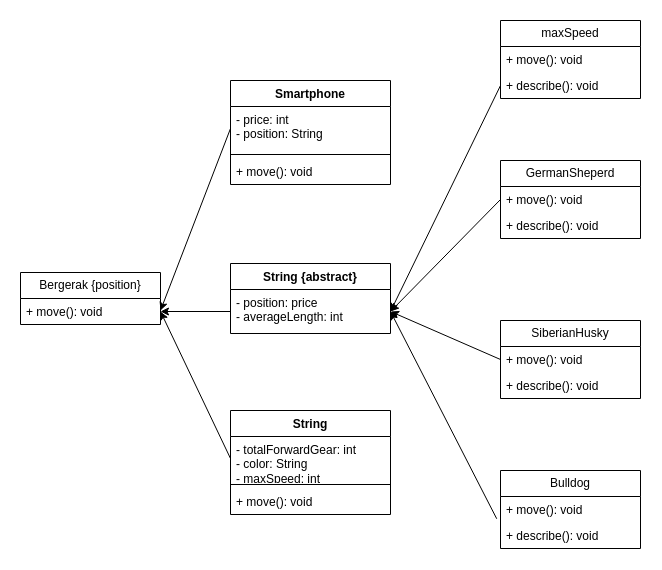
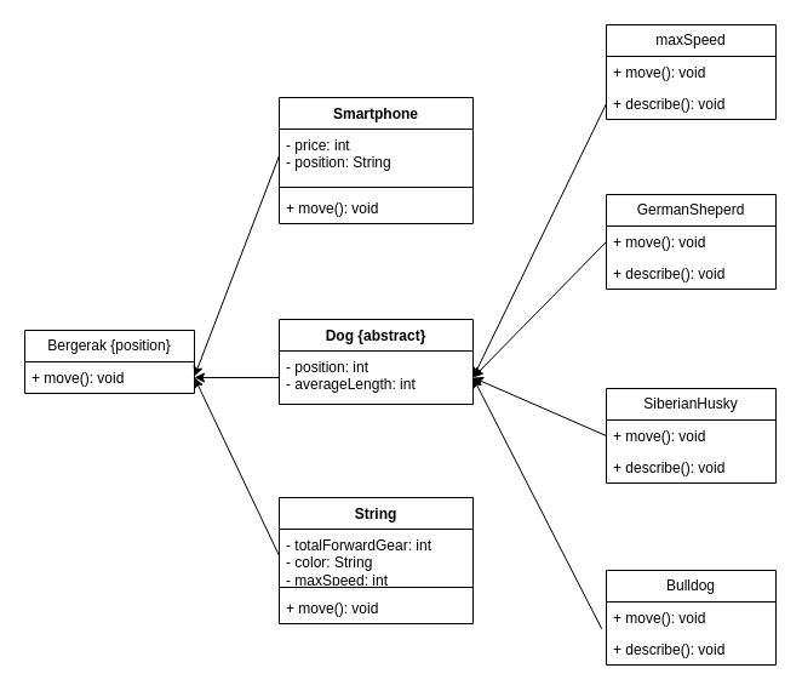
- <mxCell id="2" value="String {abstract}" style="swimlane;fontStyle=1;align=center;verticalAlign=top;childLayout=stackLayout;horizontal=1;startSize=26;horizontalStack=0;resizeParent=1;resizeParentMax=0;resizeLast=0;collapsible=1;marginBottom=0;whiteSpace=wrap;html=1;" vertex="1" parent="1"><mxGeometry x="230" y="263" width="160" height="70" as="geometry" /></mxCell>
+ <mxCell id="2" value="Dog {abstract}" style="swimlane;fontStyle=1;align=center;verticalAlign=top;childLayout=stackLayout;horizontal=1;startSize=26;horizontalStack=0;resizeParent=1;resizeParentMax=0;resizeLast=0;collapsible=1;marginBottom=0;whiteSpace=wrap;html=1;" vertex="1" parent="1"><mxGeometry x="230" y="263" width="160" height="70" as="geometry" /></mxCell>
- <mxCell id="3" value="- position: price&lt;div&gt;- averageLength: int&lt;/div&gt;&lt;div&gt;&lt;br&gt;&lt;/div&gt;" style="text;strokeColor=none;fillColor=none;align=left;verticalAlign=top;spacingLeft=4;spacingRight=4;overflow=hidden;rotatable=0;points=[[0,0.5],[1,0.5]];portConstraint=eastwest;whiteSpace=wrap;html=1;" vertex="1" parent="2"><mxGeometry y="26" width="160" height="44" as="geometry" /></mxCell>
+ <mxCell id="3" value="- position: int&lt;div&gt;- averageLength: int&lt;/div&gt;&lt;div&gt;&lt;br&gt;&lt;/div&gt;" style="text;strokeColor=none;fillColor=none;align=left;verticalAlign=top;spacingLeft=4;spacingRight=4;overflow=hidden;rotatable=0;points=[[0,0.5],[1,0.5]];portConstraint=eastwest;whiteSpace=wrap;html=1;" vertex="1" parent="2"><mxGeometry y="26" width="160" height="44" as="geometry" /></mxCell>
